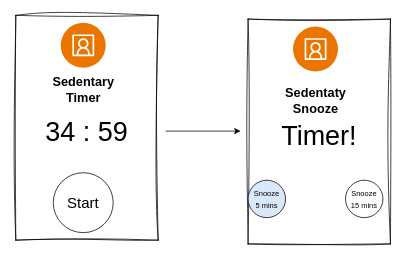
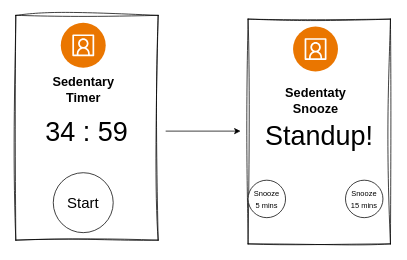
- <mxCell id="11" value="&lt;span style=&quot;font-size: 36px;&quot;&gt;Timer!&lt;/span&gt;" style="text;html=1;align=center;verticalAlign=middle;whiteSpace=wrap;rounded=0;" vertex="1" parent="1"><mxGeometry x="350" y="145" width="150" height="70" as="geometry" /></mxCell>
+ <mxCell id="11" value="&lt;span style=&quot;font-size: 36px;&quot;&gt;Standup!&lt;/span&gt;" style="text;html=1;align=center;verticalAlign=middle;whiteSpace=wrap;rounded=0;" vertex="1" parent="1"><mxGeometry x="350" y="145" width="150" height="70" as="geometry" /></mxCell>
- <mxCell id="12" value="&lt;span style=&quot;font-size: 10px;&quot;&gt;Snooze&lt;/span&gt;&lt;div&gt;&lt;span style=&quot;font-size: 10px;&quot;&gt;5 mins&lt;/span&gt;&lt;/div&gt;" style="ellipse;whiteSpace=wrap;html=1;aspect=fixed;fillColor=#dae8fc;" vertex="1" parent="1"><mxGeometry x="330" y="240" width="50" height="50" as="geometry" /></mxCell>
+ <mxCell id="12" value="&lt;span style=&quot;font-size: 10px;&quot;&gt;Snooze&lt;/span&gt;&lt;div&gt;&lt;span style=&quot;font-size: 10px;&quot;&gt;5 mins&lt;/span&gt;&lt;/div&gt;" style="ellipse;whiteSpace=wrap;html=1;aspect=fixed;" vertex="1" parent="1"><mxGeometry x="330" y="240" width="50" height="50" as="geometry" /></mxCell>
